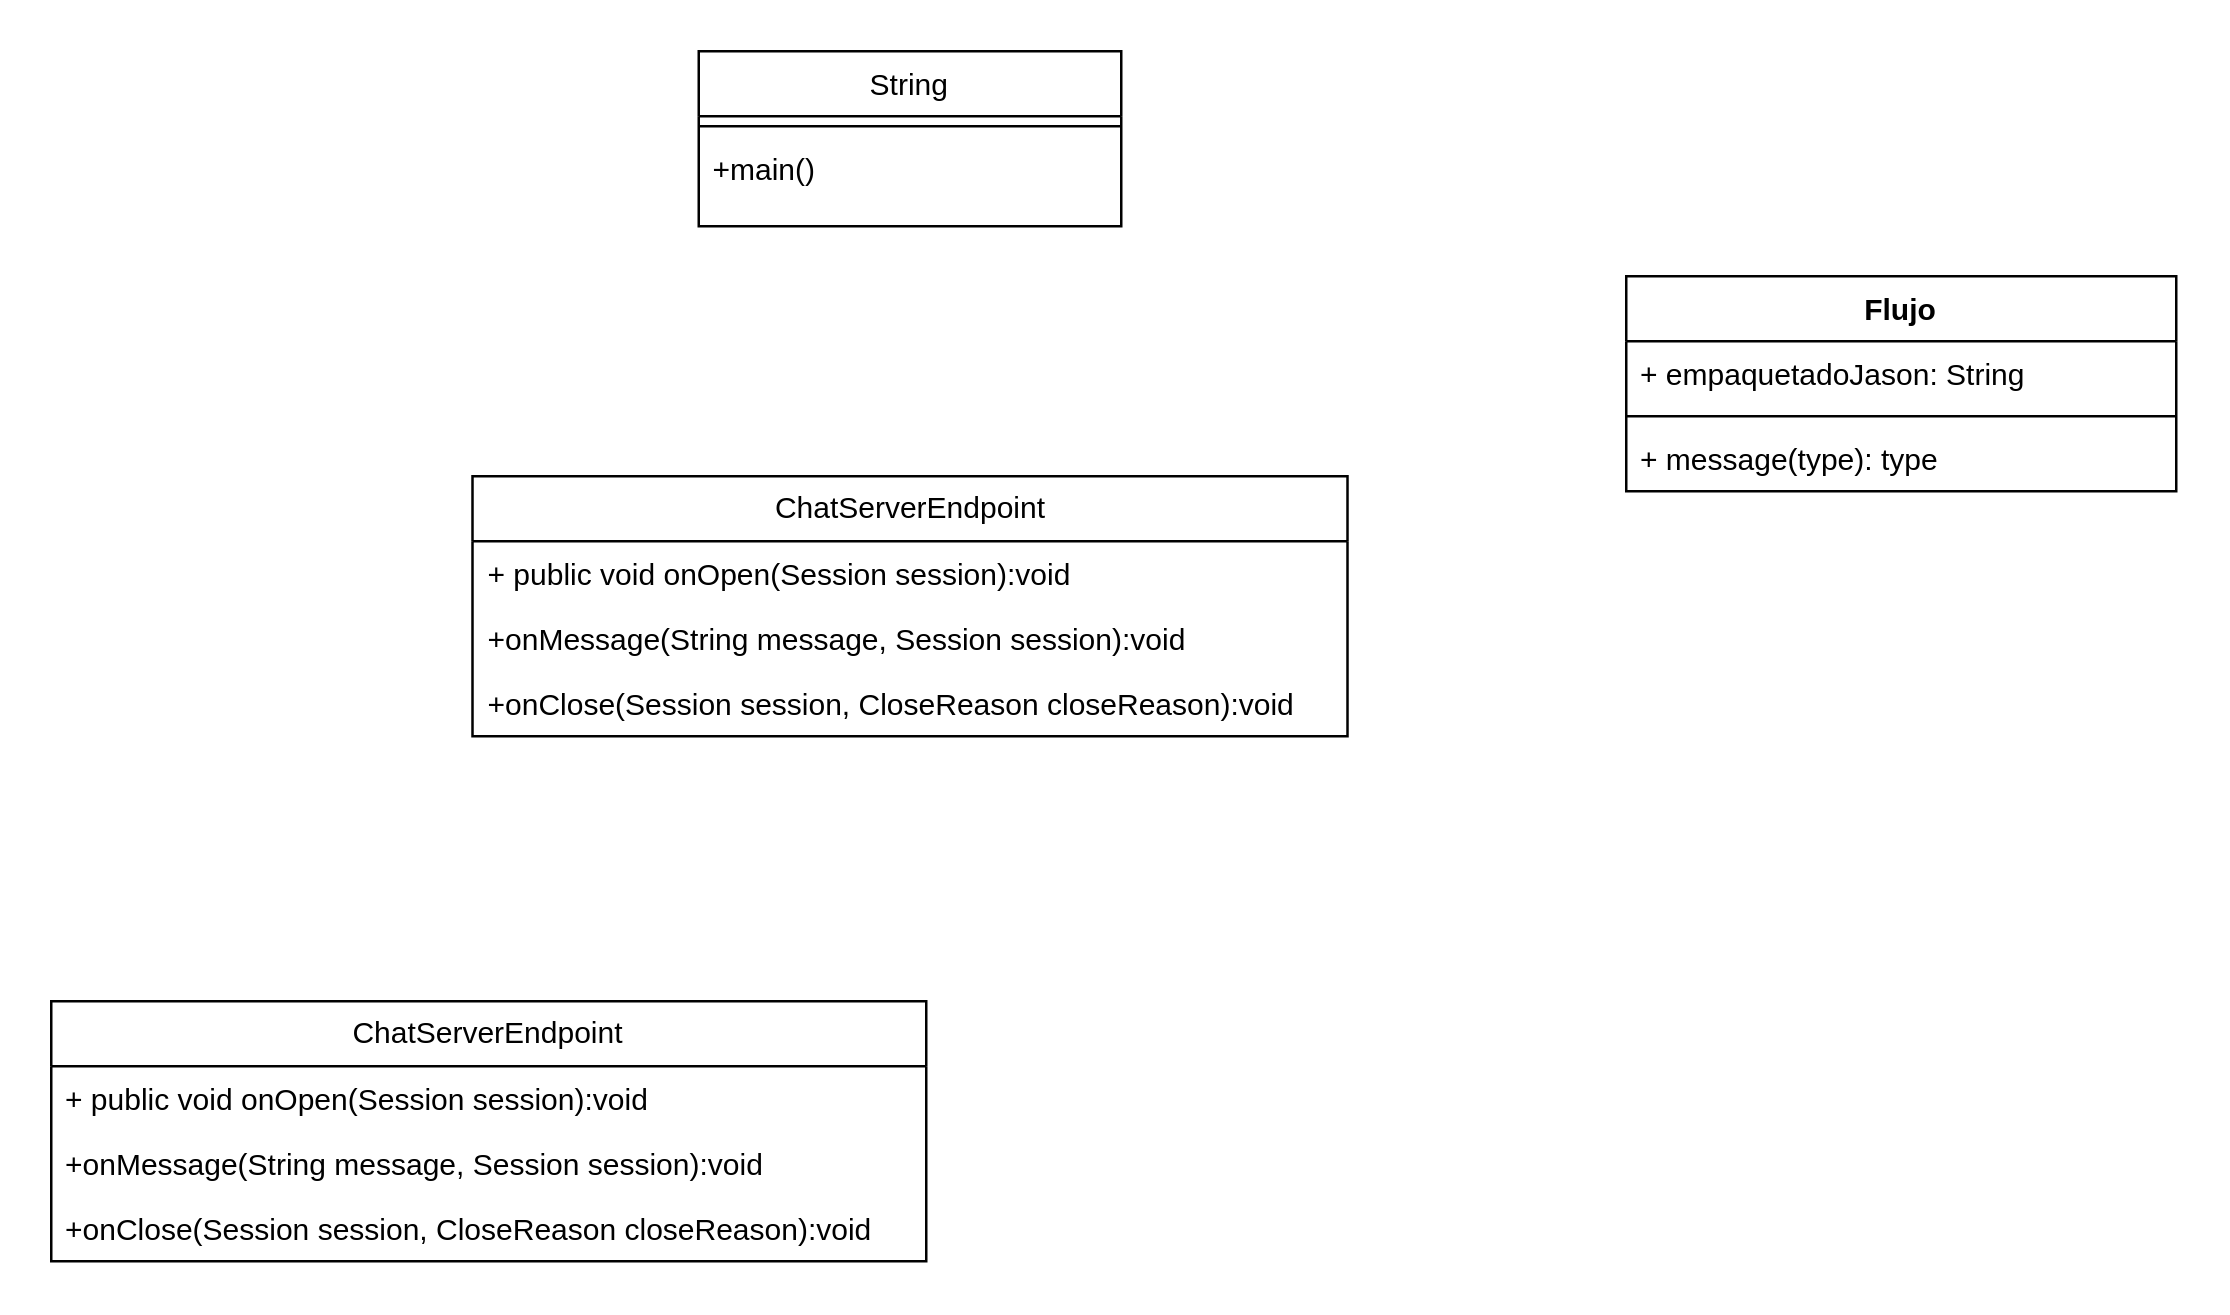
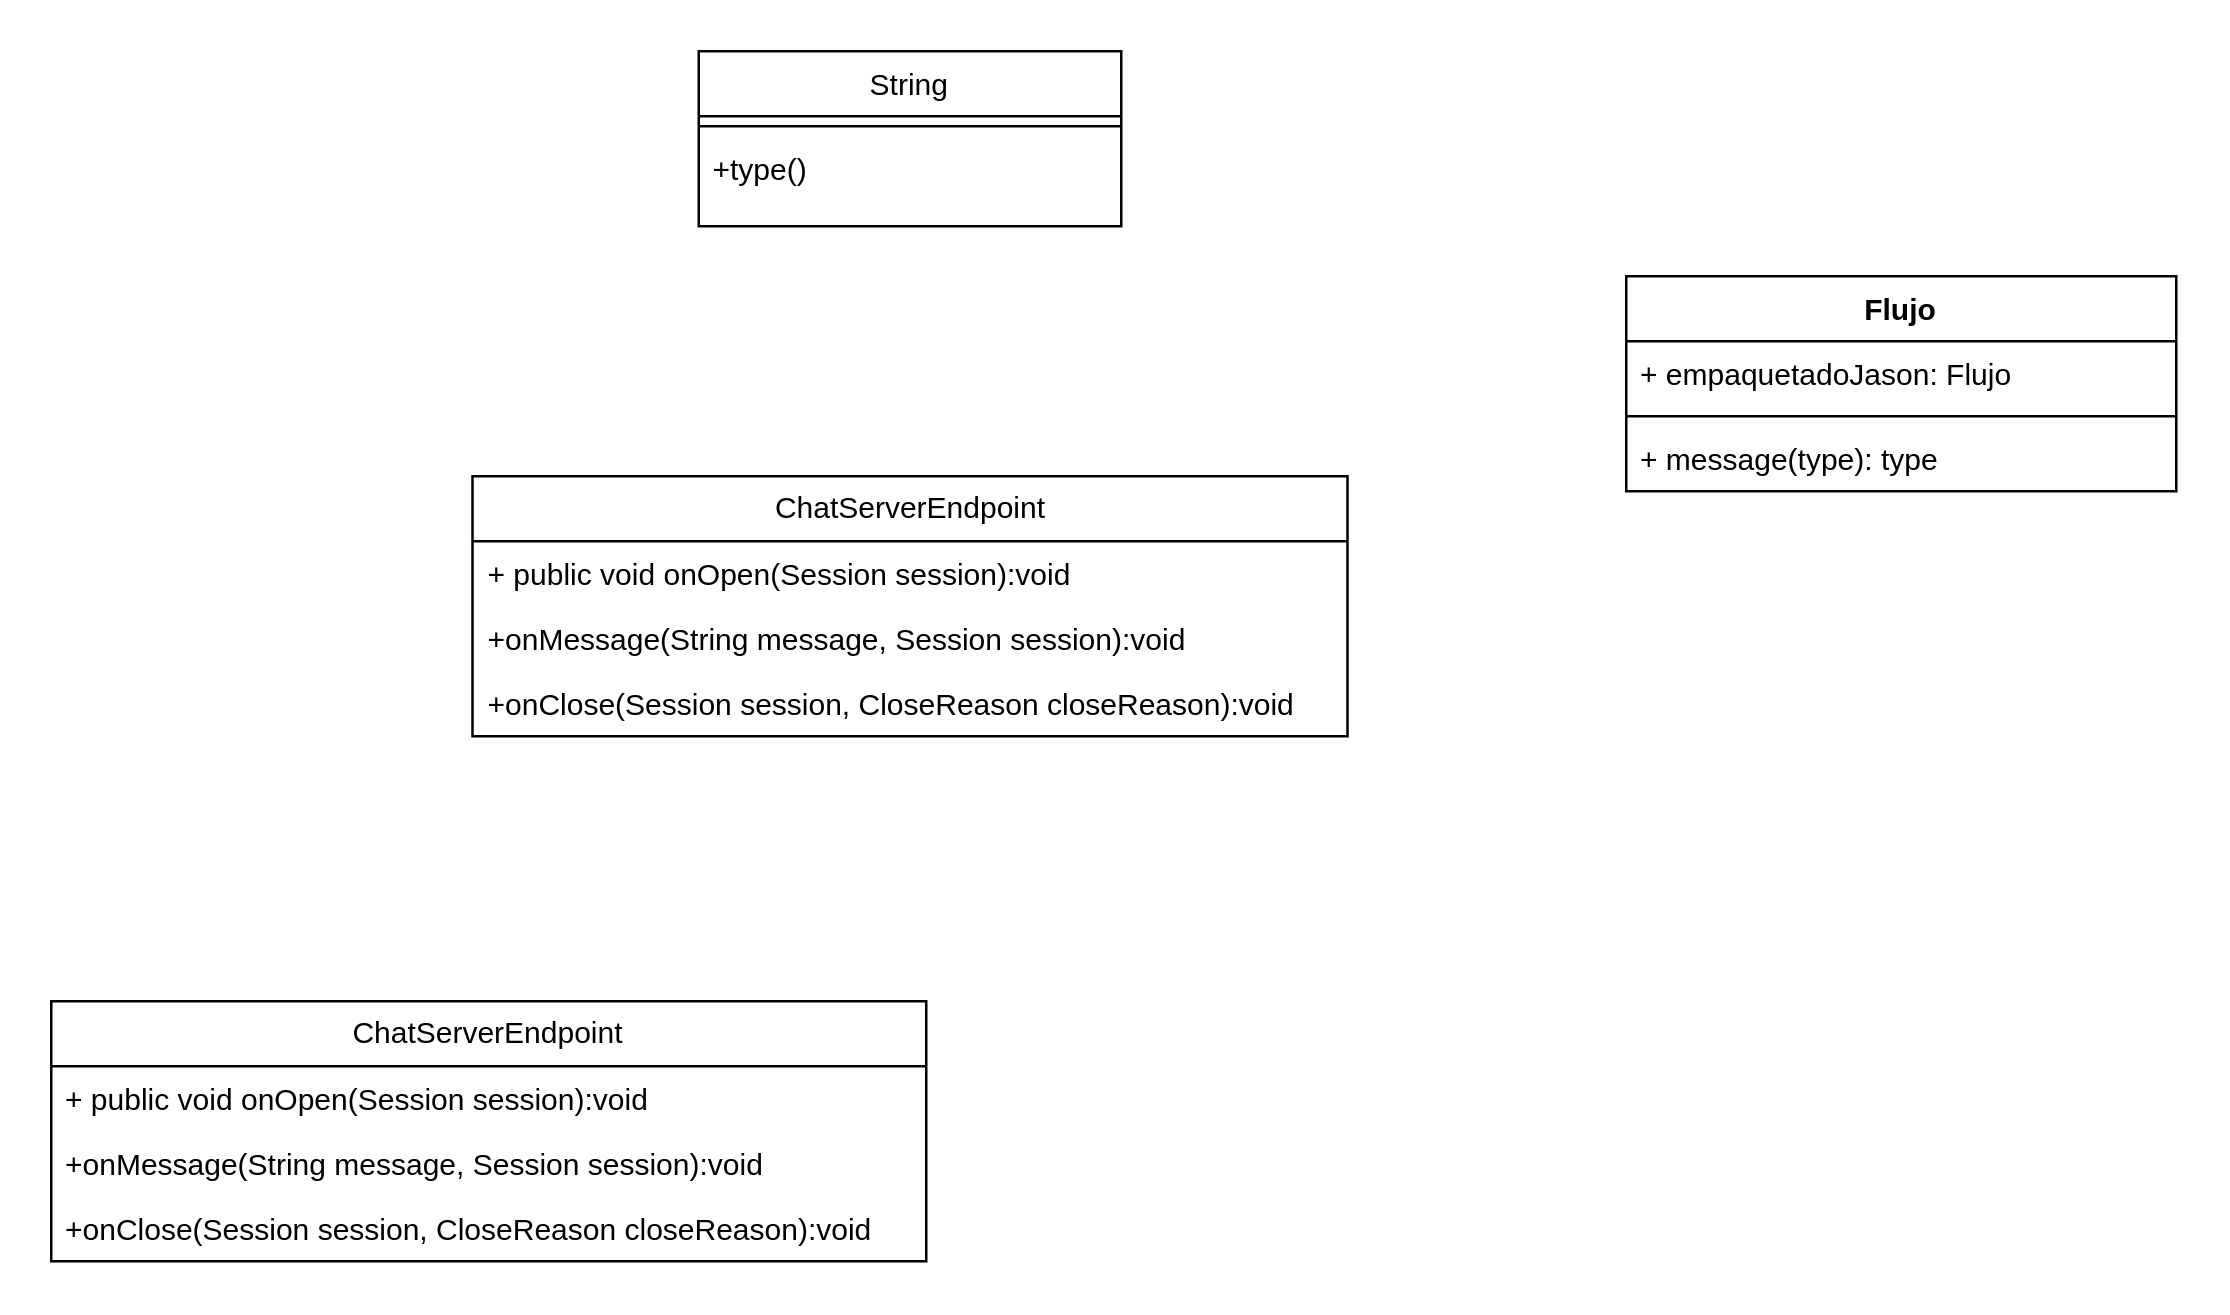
- <mxCell id="4" value="+main()" style="text;align=left;verticalAlign=top;spacingLeft=4;spacingRight=4;overflow=hidden;rotatable=0;points=[[0,0.5],[1,0.5]];portConstraint=eastwest;" parent="2" vertex="1"><mxGeometry y="34" width="169" height="26" as="geometry" /></mxCell>
+ <mxCell id="4" value="+type()" style="text;align=left;verticalAlign=top;spacingLeft=4;spacingRight=4;overflow=hidden;rotatable=0;points=[[0,0.5],[1,0.5]];portConstraint=eastwest;" parent="2" vertex="1"><mxGeometry y="34" width="169" height="26" as="geometry" /></mxCell>
- <mxCell id="10" value="+ empaquetadoJason: String" style="text;strokeColor=none;fillColor=none;align=left;verticalAlign=top;spacingLeft=4;spacingRight=4;overflow=hidden;rotatable=0;points=[[0,0.5],[1,0.5]];portConstraint=eastwest;whiteSpace=wrap;html=1;" vertex="1" parent="9"><mxGeometry y="26" width="220" height="26" as="geometry" /></mxCell>
+ <mxCell id="10" value="+ empaquetadoJason: Flujo" style="text;strokeColor=none;fillColor=none;align=left;verticalAlign=top;spacingLeft=4;spacingRight=4;overflow=hidden;rotatable=0;points=[[0,0.5],[1,0.5]];portConstraint=eastwest;whiteSpace=wrap;html=1;" vertex="1" parent="9"><mxGeometry y="26" width="220" height="26" as="geometry" /></mxCell>
